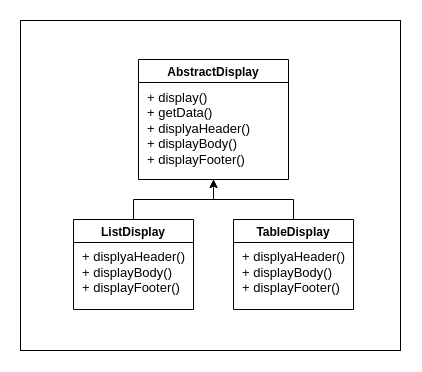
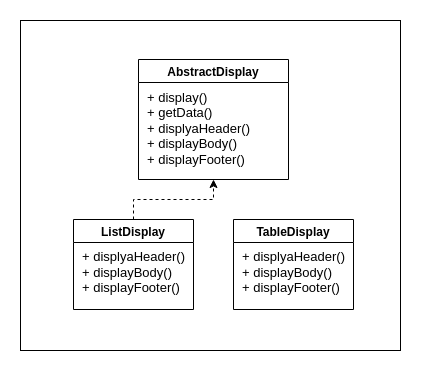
- <mxCell id="5" style="edgeStyle=orthogonalEdgeStyle;rounded=0;orthogonalLoop=1;jettySize=auto;html=1;entryX=0.5;entryY=1;entryDx=0;entryDy=0;fontSize=13;" edge="1" parent="1" source="6" target="3"><mxGeometry relative="1" as="geometry" /></mxCell>
+ <mxCell id="5" style="edgeStyle=orthogonalEdgeStyle;rounded=0;orthogonalLoop=1;jettySize=auto;html=1;entryX=0.5;entryY=1;entryDx=0;entryDy=0;fontSize=13;dashed=1;" edge="1" parent="1" source="6" target="3"><mxGeometry relative="1" as="geometry" /></mxCell>
- <mxCell id="8" style="edgeStyle=orthogonalEdgeStyle;rounded=0;orthogonalLoop=1;jettySize=auto;html=1;entryX=0.5;entryY=1;entryDx=0;entryDy=0;fontSize=13;" edge="1" parent="1" source="9" target="3"><mxGeometry relative="1" as="geometry" /></mxCell>
